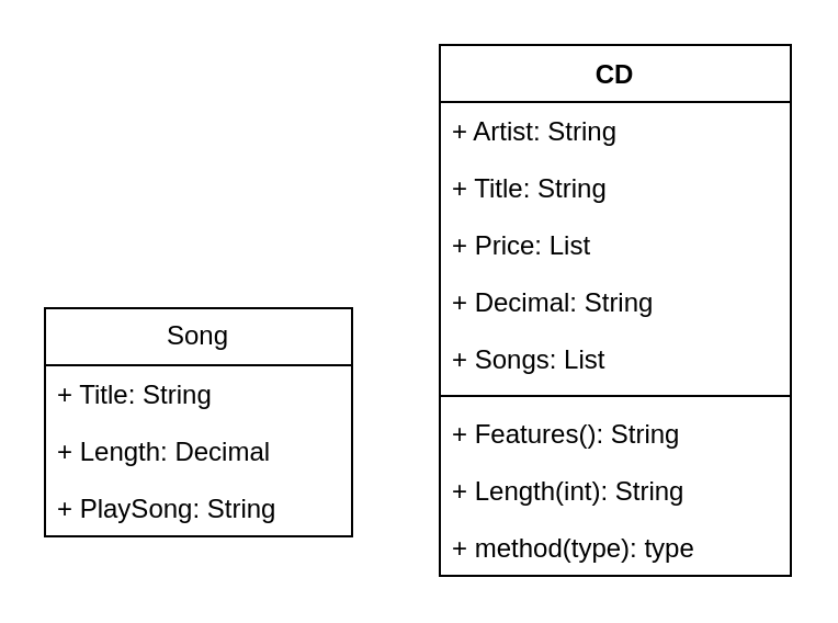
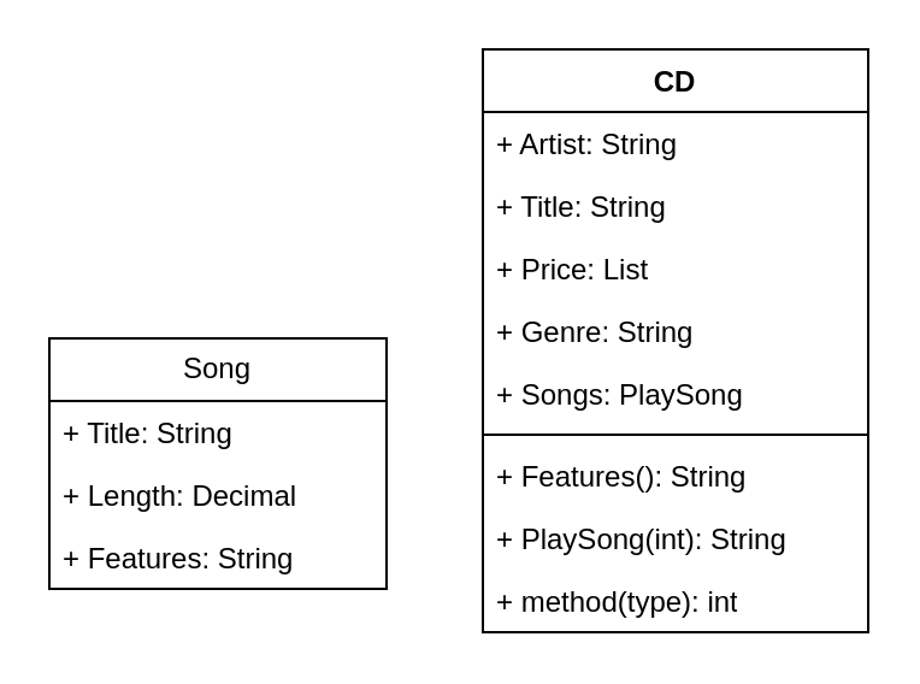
- <mxCell id="6" value="+ Decimal: String" style="text;strokeColor=none;fillColor=none;align=left;verticalAlign=top;spacingLeft=4;spacingRight=4;overflow=hidden;rotatable=0;points=[[0,0.5],[1,0.5]];portConstraint=eastwest;whiteSpace=wrap;html=1;" vertex="1" parent="2"><mxGeometry y="104" width="160" height="26" as="geometry" /></mxCell>
+ <mxCell id="6" value="+ Genre: String" style="text;strokeColor=none;fillColor=none;align=left;verticalAlign=top;spacingLeft=4;spacingRight=4;overflow=hidden;rotatable=0;points=[[0,0.5],[1,0.5]];portConstraint=eastwest;whiteSpace=wrap;html=1;" vertex="1" parent="2"><mxGeometry y="104" width="160" height="26" as="geometry" /></mxCell>
- <mxCell id="7" value="+ Songs: List" style="text;strokeColor=none;fillColor=none;align=left;verticalAlign=top;spacingLeft=4;spacingRight=4;overflow=hidden;rotatable=0;points=[[0,0.5],[1,0.5]];portConstraint=eastwest;whiteSpace=wrap;html=1;" vertex="1" parent="2"><mxGeometry y="130" width="160" height="26" as="geometry" /></mxCell>
+ <mxCell id="7" value="+ Songs: PlaySong" style="text;strokeColor=none;fillColor=none;align=left;verticalAlign=top;spacingLeft=4;spacingRight=4;overflow=hidden;rotatable=0;points=[[0,0.5],[1,0.5]];portConstraint=eastwest;whiteSpace=wrap;html=1;" vertex="1" parent="2"><mxGeometry y="130" width="160" height="26" as="geometry" /></mxCell>
- <mxCell id="10" value="+ Length(int): String" style="text;strokeColor=none;fillColor=none;align=left;verticalAlign=top;spacingLeft=4;spacingRight=4;overflow=hidden;rotatable=0;points=[[0,0.5],[1,0.5]];portConstraint=eastwest;whiteSpace=wrap;html=1;" vertex="1" parent="2"><mxGeometry y="190" width="160" height="26" as="geometry" /></mxCell>
+ <mxCell id="10" value="+ PlaySong(int): String" style="text;strokeColor=none;fillColor=none;align=left;verticalAlign=top;spacingLeft=4;spacingRight=4;overflow=hidden;rotatable=0;points=[[0,0.5],[1,0.5]];portConstraint=eastwest;whiteSpace=wrap;html=1;" vertex="1" parent="2"><mxGeometry y="190" width="160" height="26" as="geometry" /></mxCell>
- <mxCell id="15" value="+ PlaySong: String" style="text;strokeColor=none;fillColor=none;align=left;verticalAlign=top;spacingLeft=4;spacingRight=4;overflow=hidden;rotatable=0;points=[[0,0.5],[1,0.5]];portConstraint=eastwest;whiteSpace=wrap;html=1;" vertex="1" parent="12"><mxGeometry y="78" width="140" height="26" as="geometry" /></mxCell>
+ <mxCell id="15" value="+ Features: String" style="text;strokeColor=none;fillColor=none;align=left;verticalAlign=top;spacingLeft=4;spacingRight=4;overflow=hidden;rotatable=0;points=[[0,0.5],[1,0.5]];portConstraint=eastwest;whiteSpace=wrap;html=1;" vertex="1" parent="12"><mxGeometry y="78" width="140" height="26" as="geometry" /></mxCell>
- <mxCell id="11" value="+ method(type): type" style="text;strokeColor=none;fillColor=none;align=left;verticalAlign=top;spacingLeft=4;spacingRight=4;overflow=hidden;rotatable=0;points=[[0,0.5],[1,0.5]];portConstraint=eastwest;whiteSpace=wrap;html=1;" vertex="1" parent="2"><mxGeometry y="216" width="160" height="26" as="geometry" /></mxCell>
+ <mxCell id="11" value="+ method(type): int" style="text;strokeColor=none;fillColor=none;align=left;verticalAlign=top;spacingLeft=4;spacingRight=4;overflow=hidden;rotatable=0;points=[[0,0.5],[1,0.5]];portConstraint=eastwest;whiteSpace=wrap;html=1;" vertex="1" parent="2"><mxGeometry y="216" width="160" height="26" as="geometry" /></mxCell>
